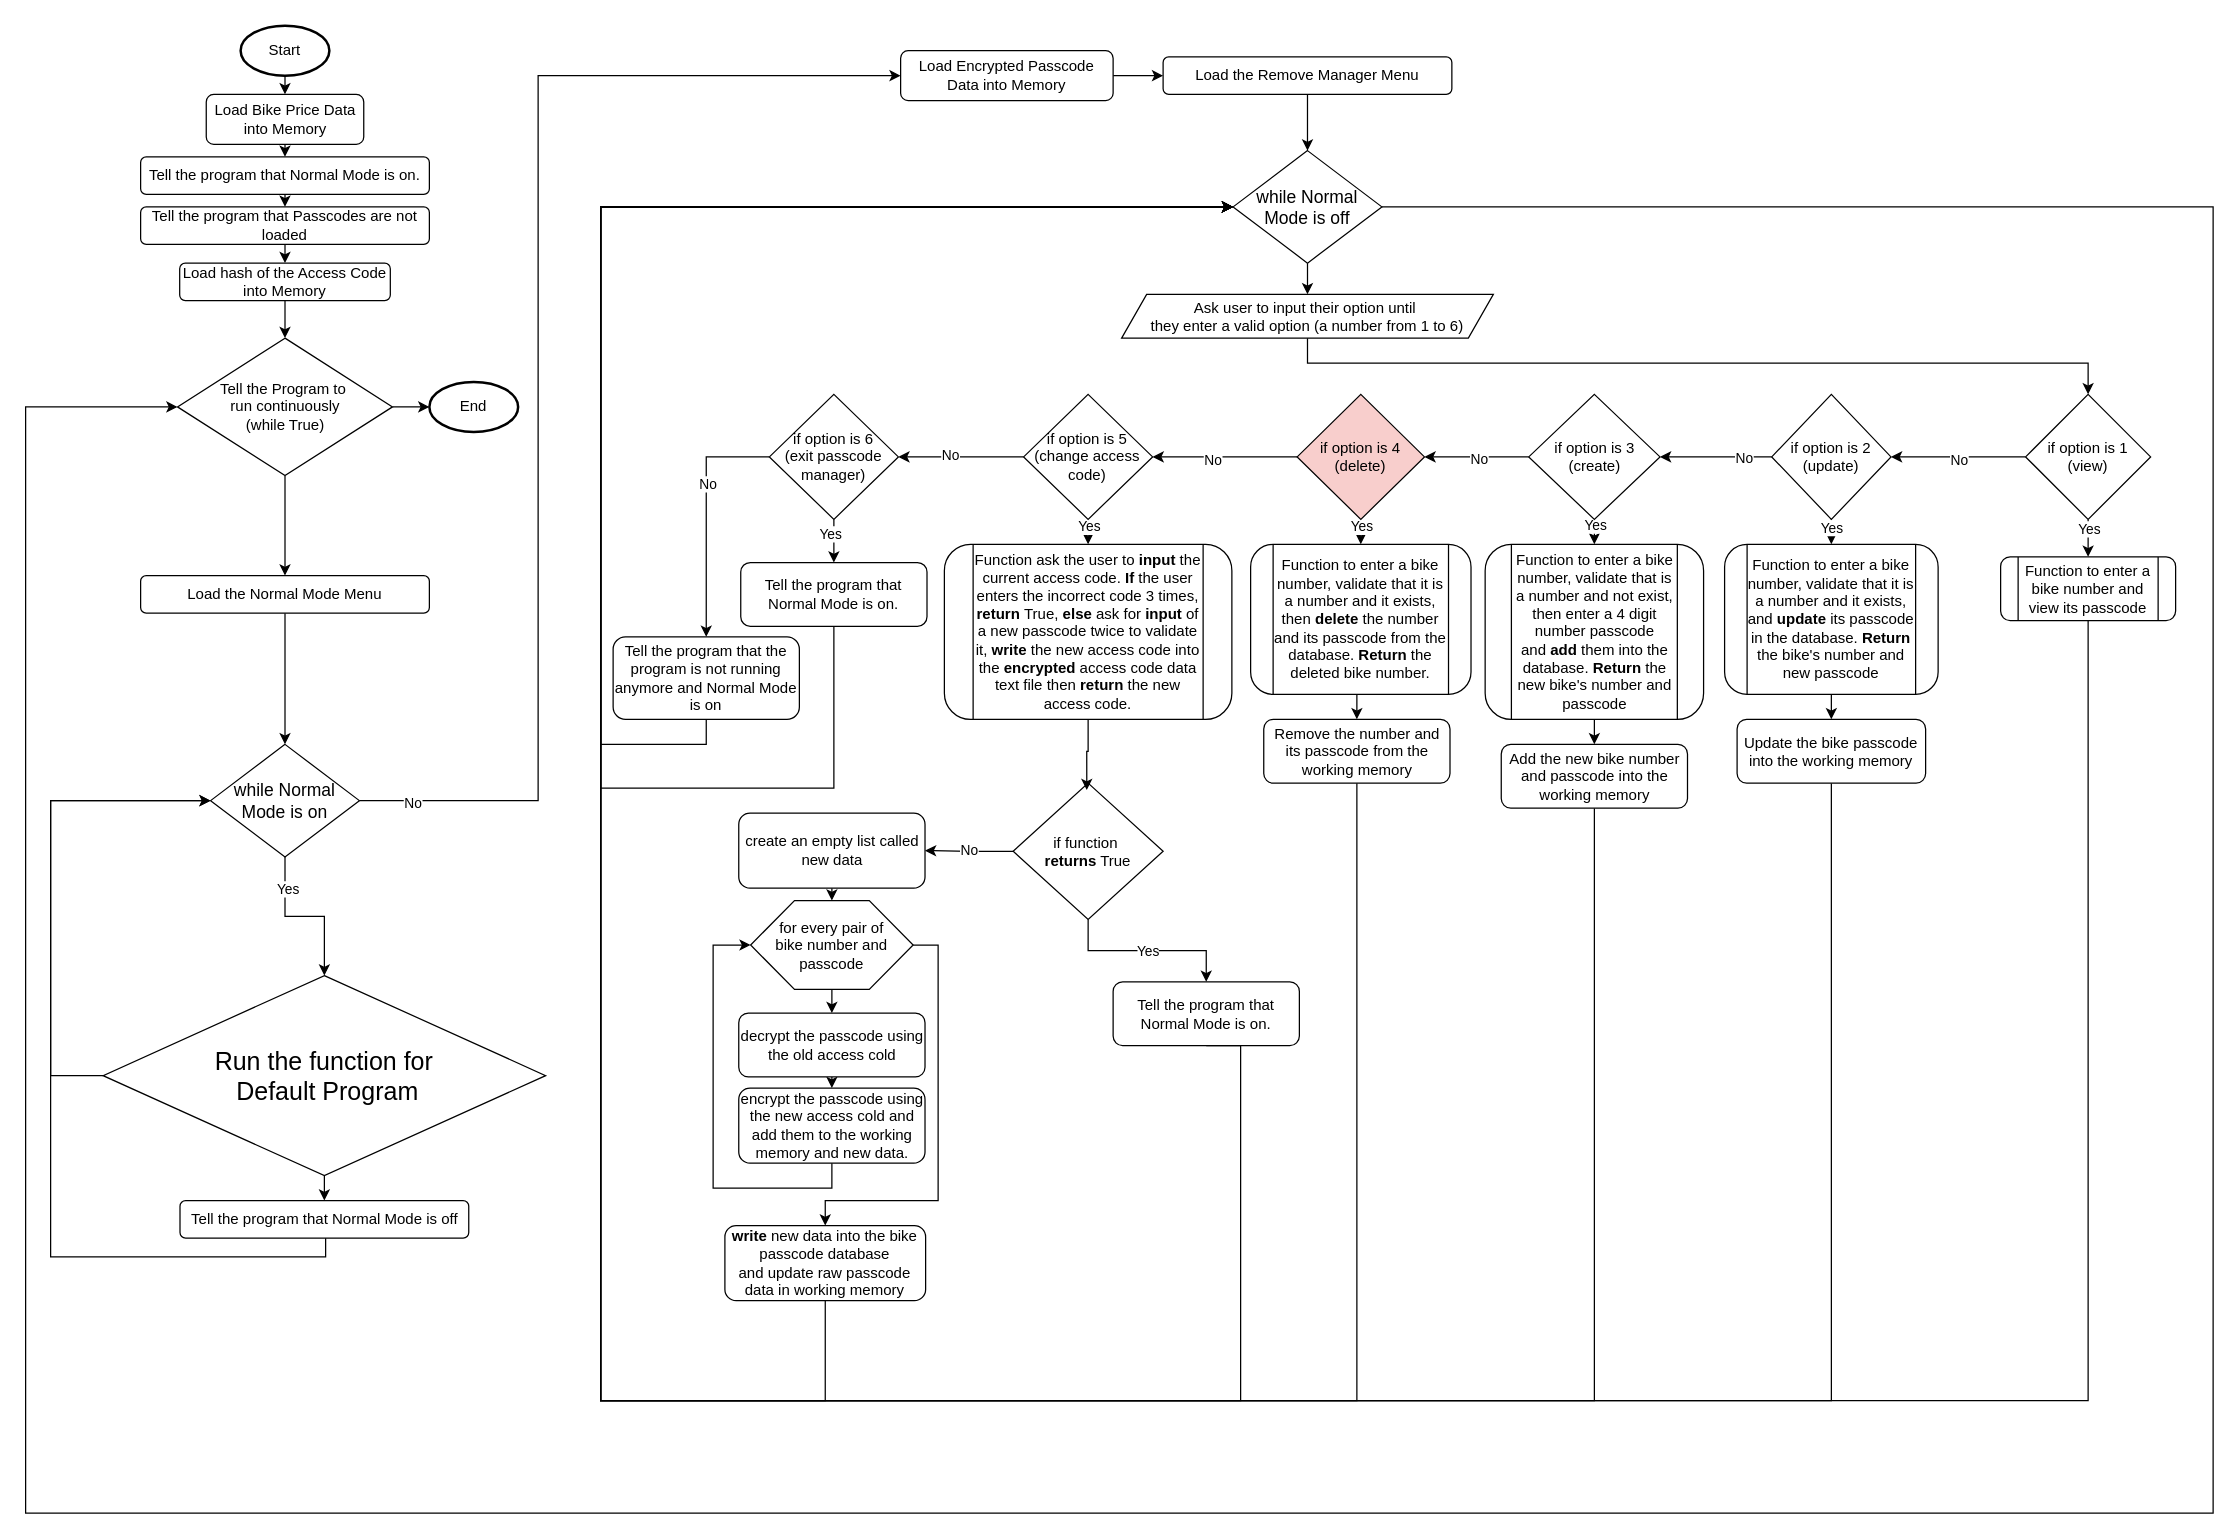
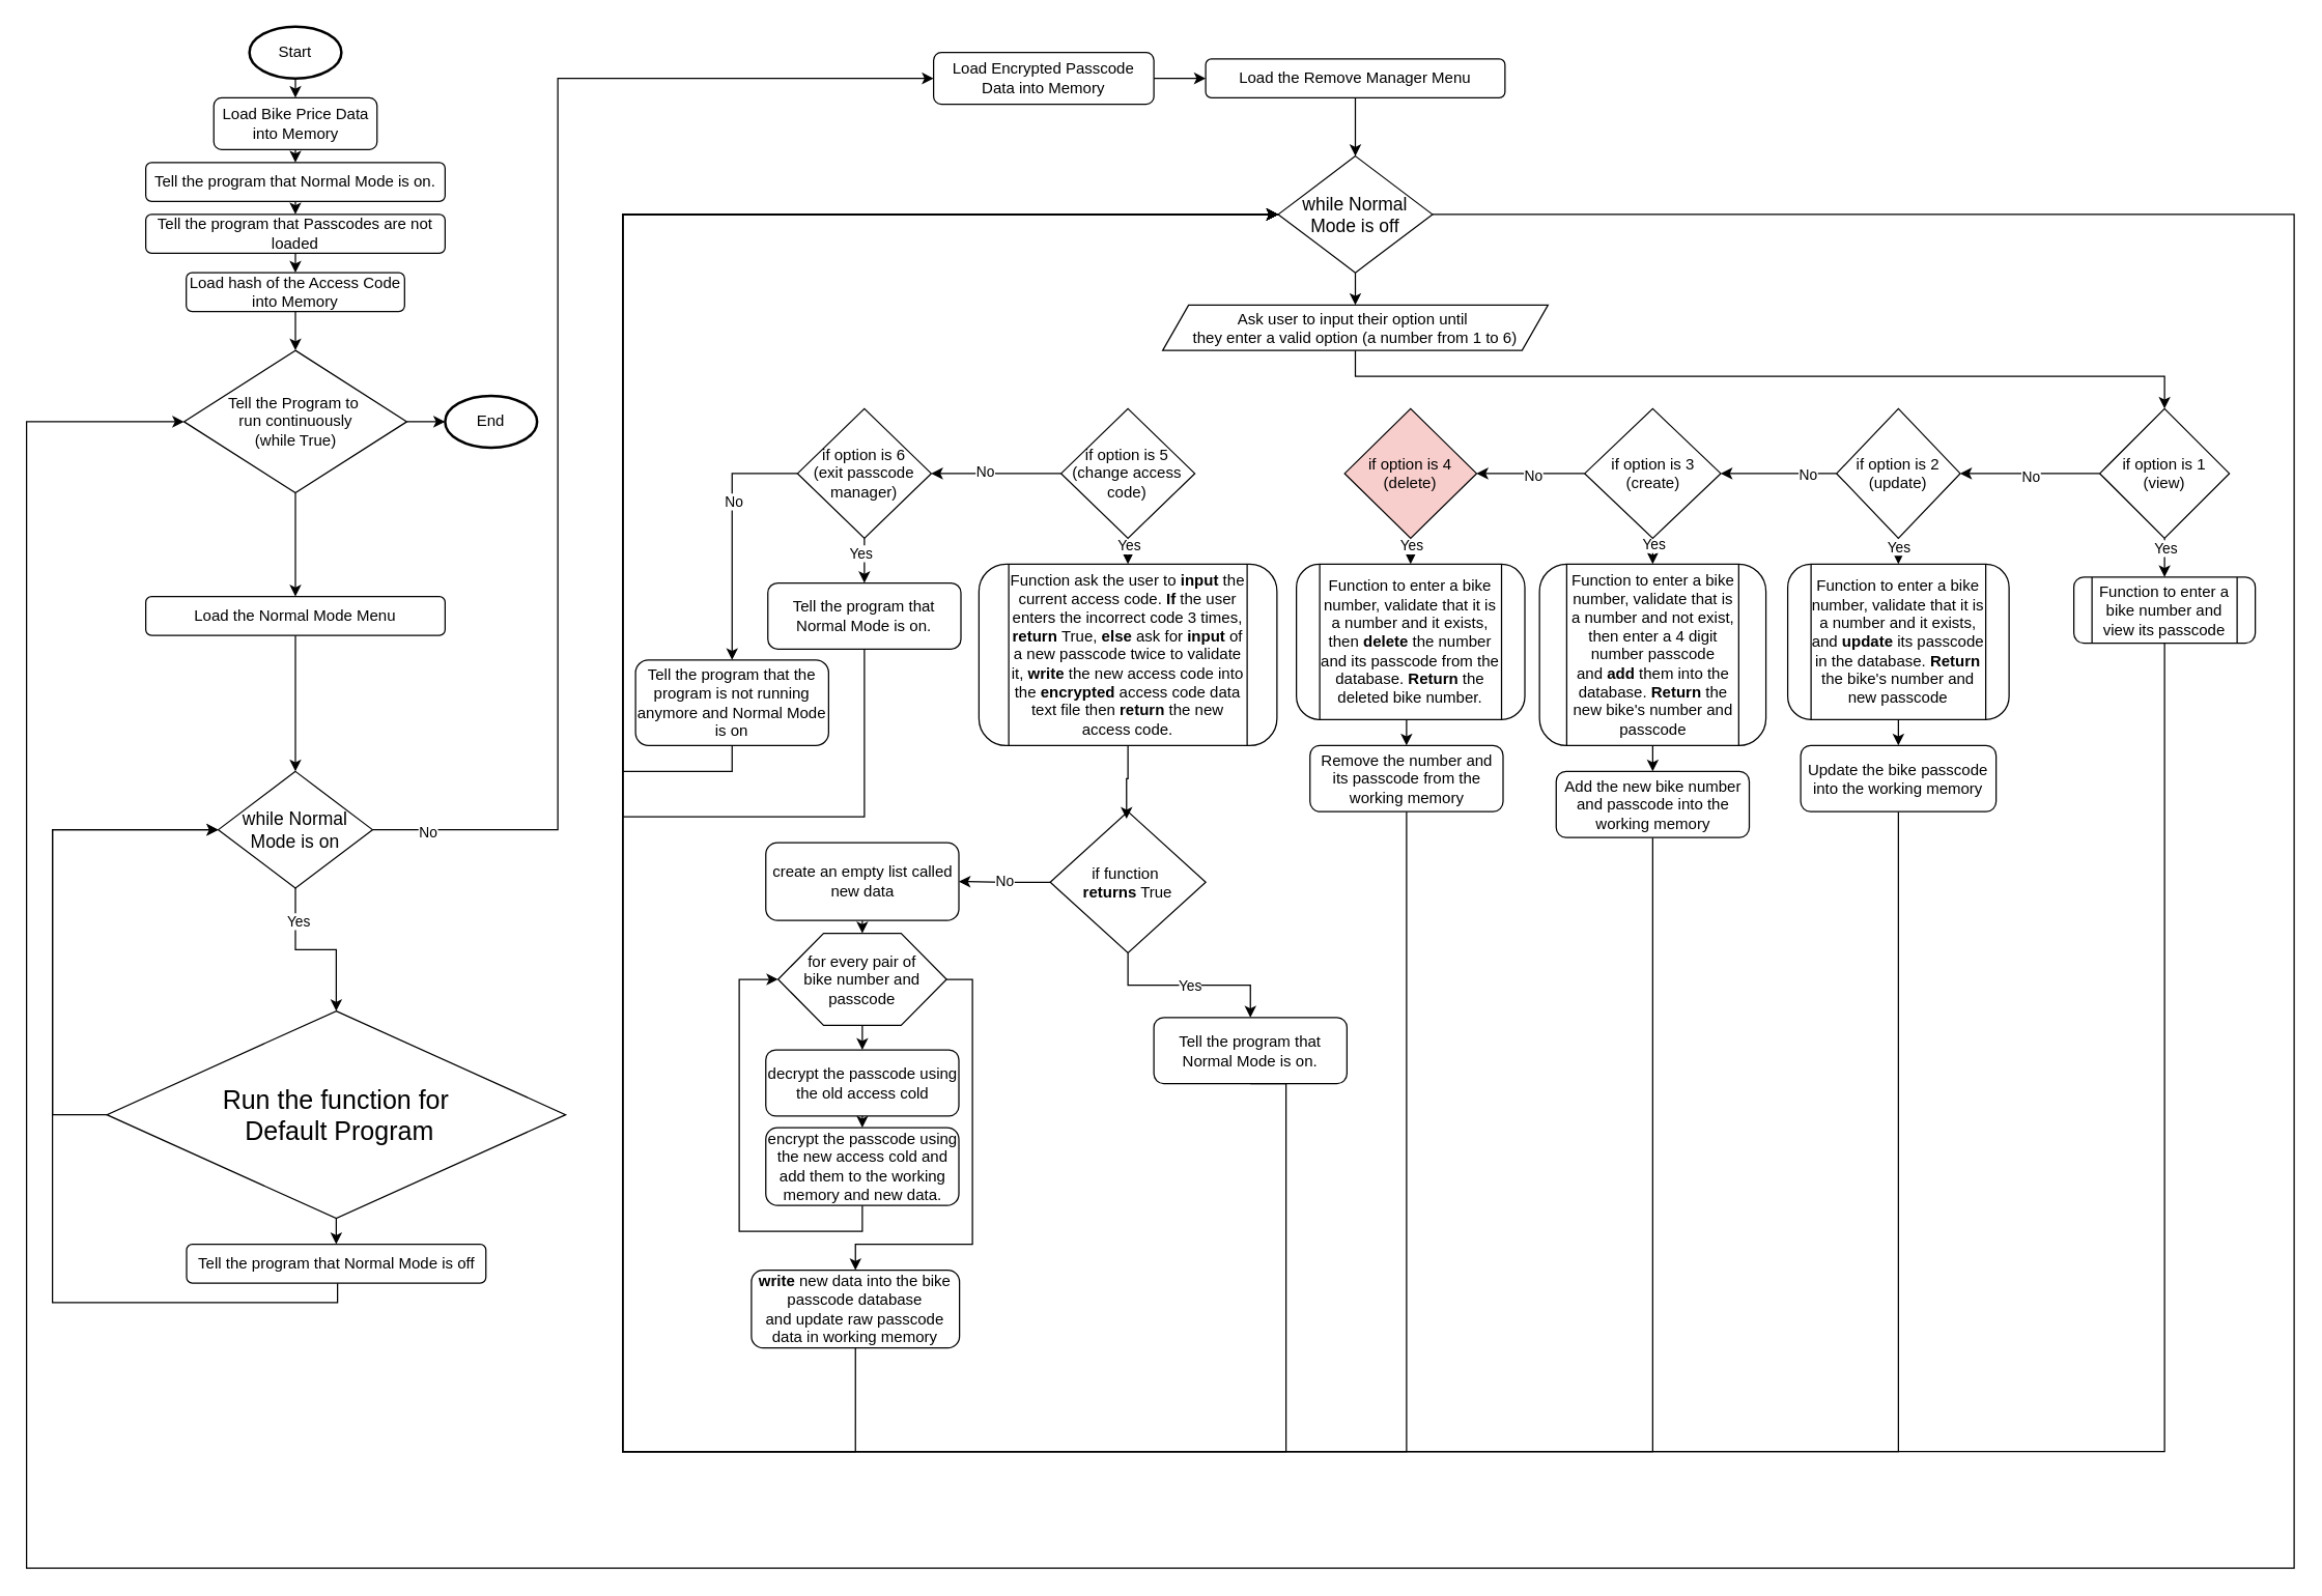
- <mxCell id="42" style="edgeStyle=orthogonalEdgeStyle;rounded=0;orthogonalLoop=1;jettySize=auto;html=1;exitX=0;exitY=0.5;exitDx=0;exitDy=0;entryX=1;entryY=0.5;entryDx=0;entryDy=0;" edge="1" parent="1" source="44" target="47"><mxGeometry relative="1" as="geometry" /></mxCell>
- <mxCell id="43" value="No" style="edgeLabel;html=1;align=center;verticalAlign=middle;resizable=0;points=[];" vertex="1" connectable="0" parent="42"><mxGeometry x="0.175" y="2" relative="1" as="geometry"><mxPoint as="offset" /></mxGeometry></mxCell>
